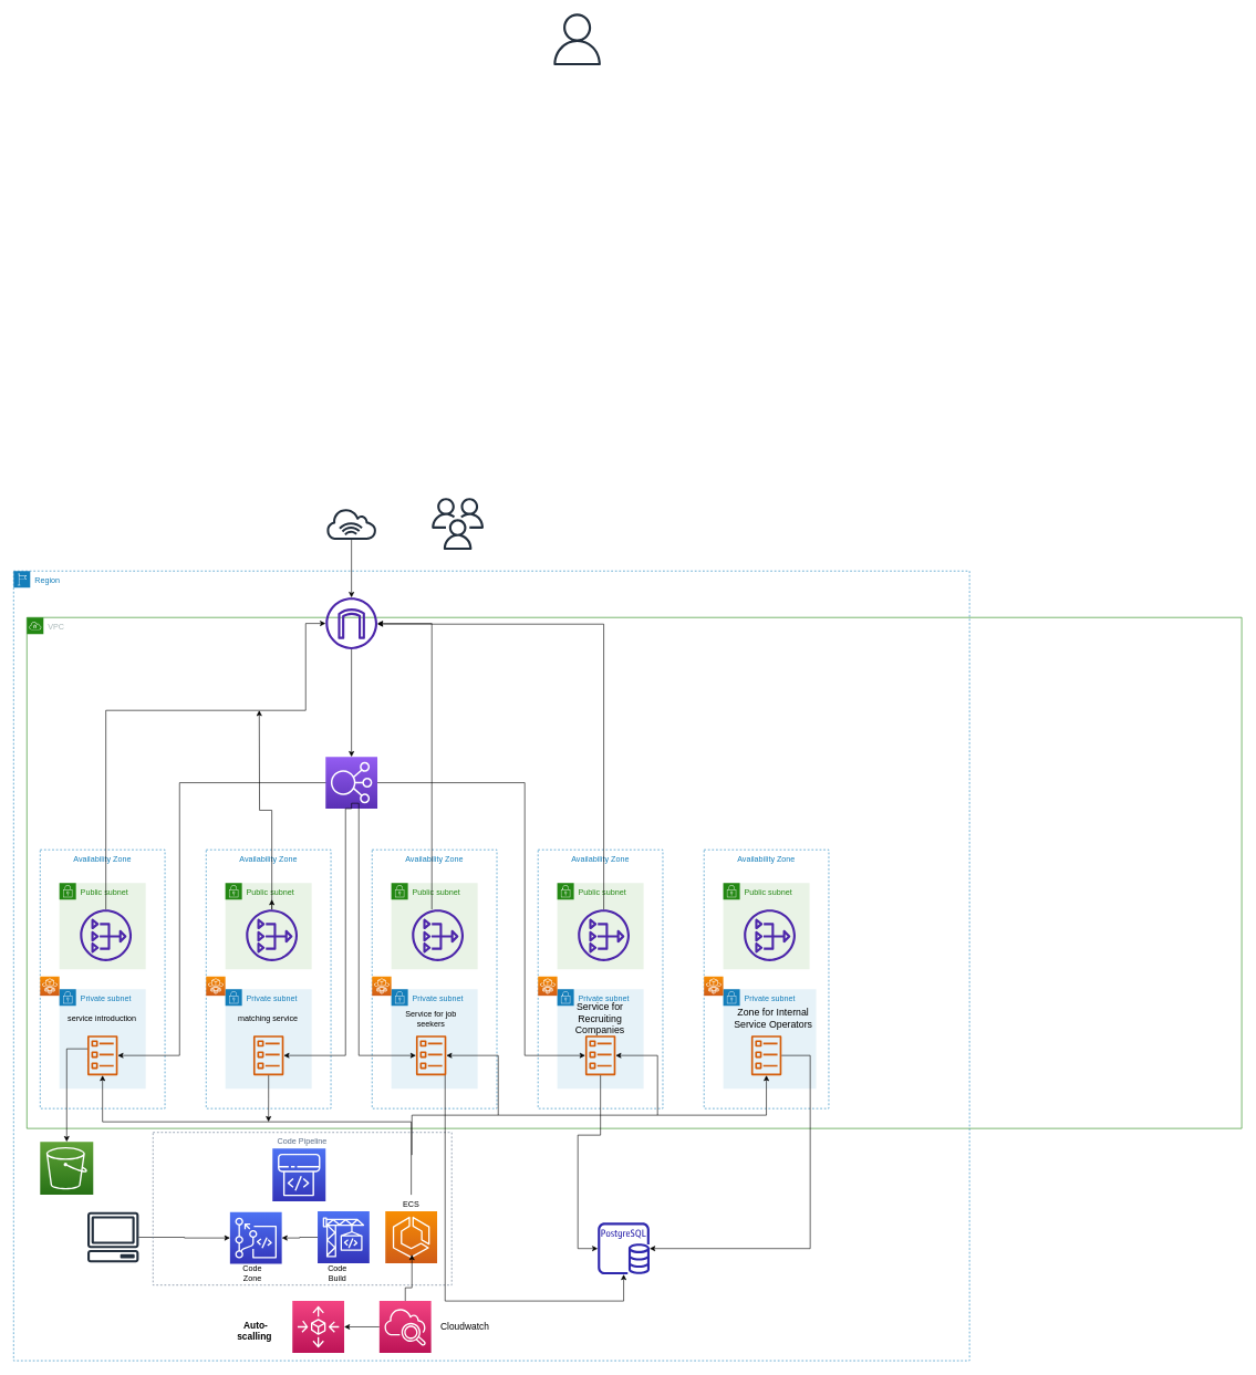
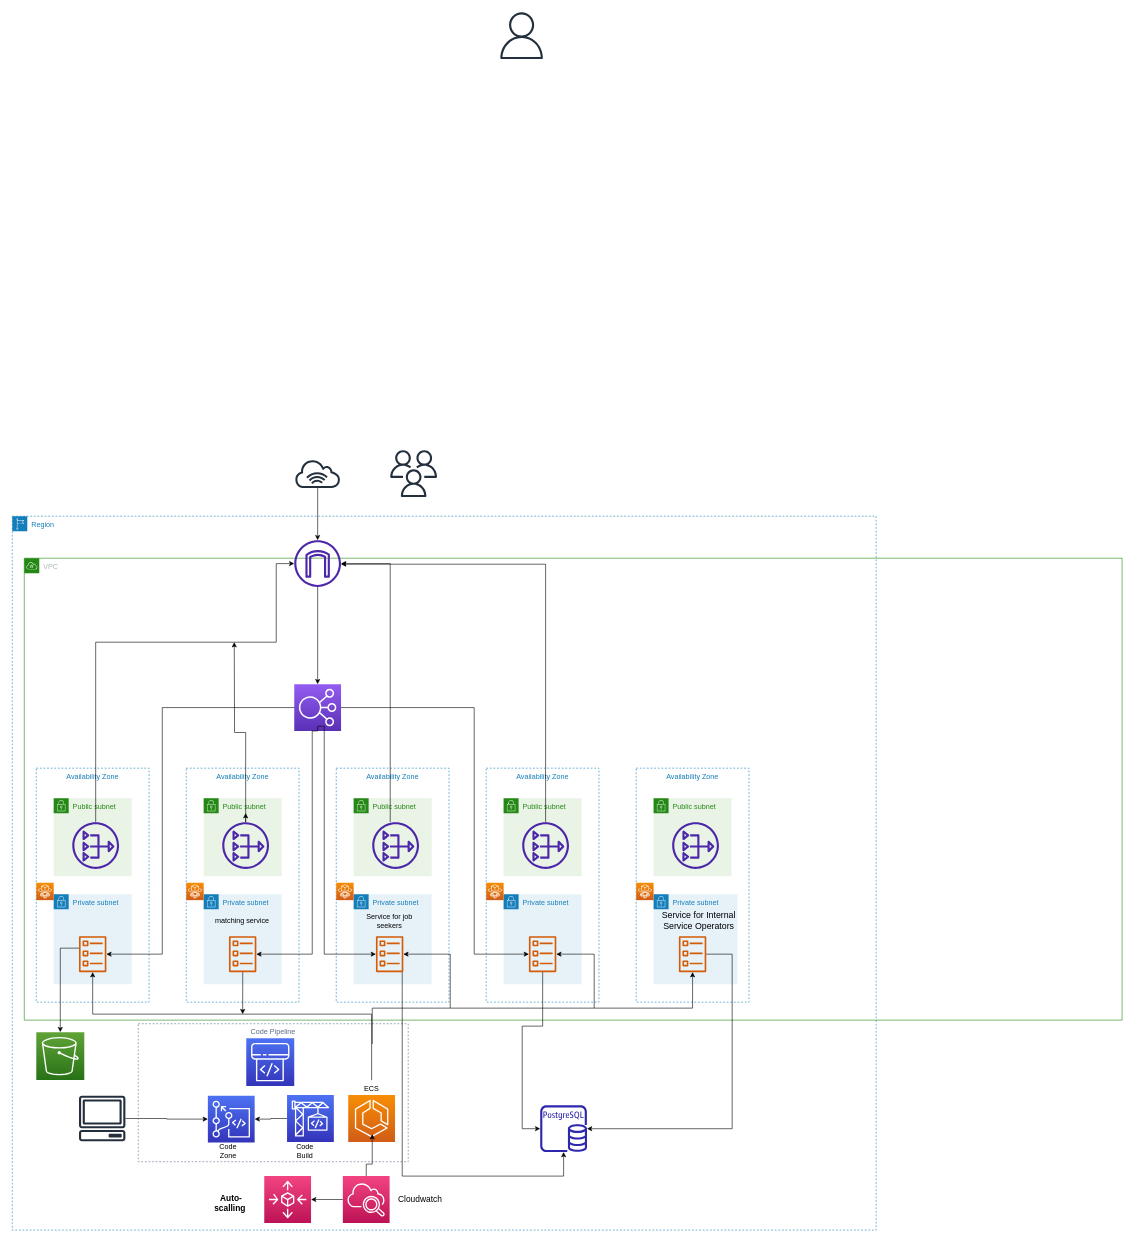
- <mxCell id="7" value="service introduction" style="text;html=1;strokeColor=none;fillColor=none;align=center;verticalAlign=middle;whiteSpace=wrap;rounded=0;" vertex="1" parent="6"><mxGeometry x="-0.01" y="30" width="129" height="30" as="geometry" /></mxCell>
- <mxCell id="32" value="&lt;span style=&quot;font-size: 11.0pt ; font-family: &amp;#34;calibri&amp;#34; , sans-serif&quot;&gt;Service for Recruiting Companies&lt;span style=&quot;letter-spacing: -2.35pt&quot;&gt;&lt;/span&gt;&lt;/span&gt;" style="text;html=1;strokeColor=none;fillColor=none;align=center;verticalAlign=middle;whiteSpace=wrap;rounded=0;" vertex="1" parent="31"><mxGeometry x="-1" y="30" width="131" height="30" as="geometry" /></mxCell>
- <mxCell id="39" value="&lt;span style=&quot;font-size: 11.0pt ; font-family: &amp;#34;calibri&amp;#34; , sans-serif&quot;&gt;Zone for Internal Service Operators&lt;span style=&quot;letter-spacing: -2.35pt&quot;&gt;&lt;/span&gt;&lt;/span&gt;" style="text;html=1;strokeColor=none;fillColor=none;align=center;verticalAlign=middle;whiteSpace=wrap;rounded=0;" vertex="1" parent="38"><mxGeometry x="11" y="30" width="129" height="30" as="geometry" /></mxCell>
+ <mxCell id="39" value="&lt;span style=&quot;font-size: 11.0pt ; font-family: &amp;#34;calibri&amp;#34; , sans-serif&quot;&gt;Service for Internal Service Operators&lt;span style=&quot;letter-spacing: -2.35pt&quot;&gt;&lt;/span&gt;&lt;/span&gt;" style="text;html=1;strokeColor=none;fillColor=none;align=center;verticalAlign=middle;whiteSpace=wrap;rounded=0;" vertex="1" parent="38"><mxGeometry x="11" y="30" width="129" height="30" as="geometry" /></mxCell>
